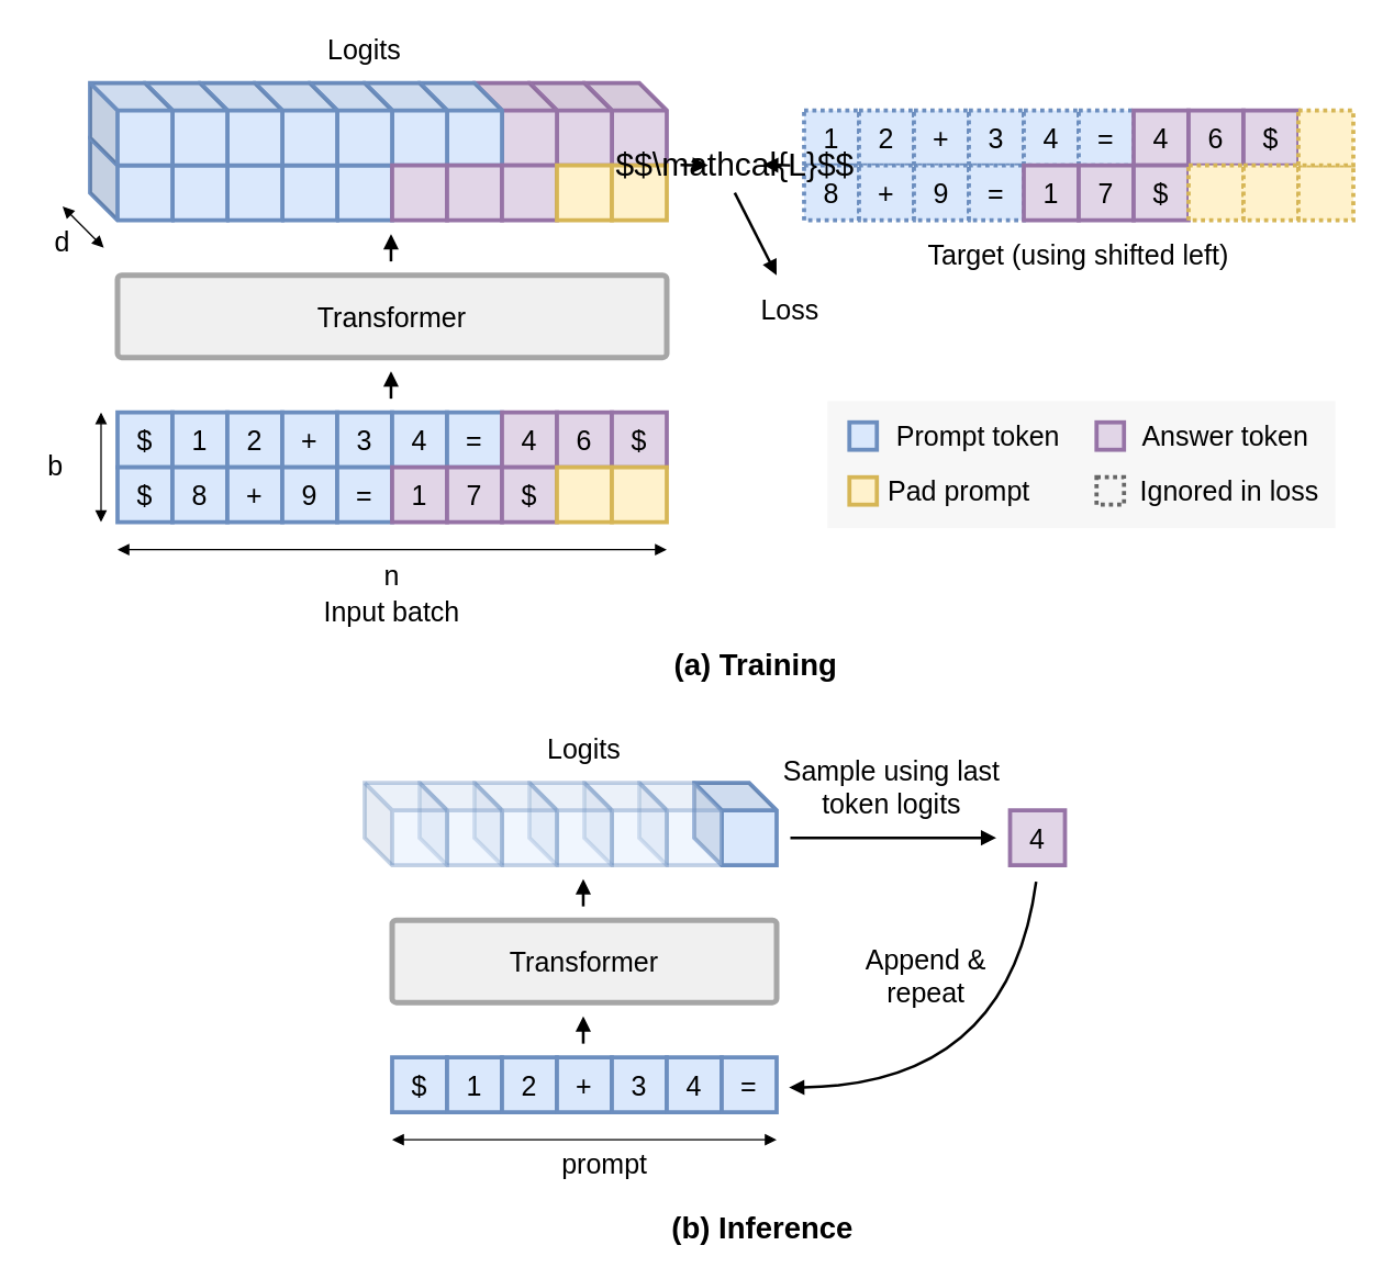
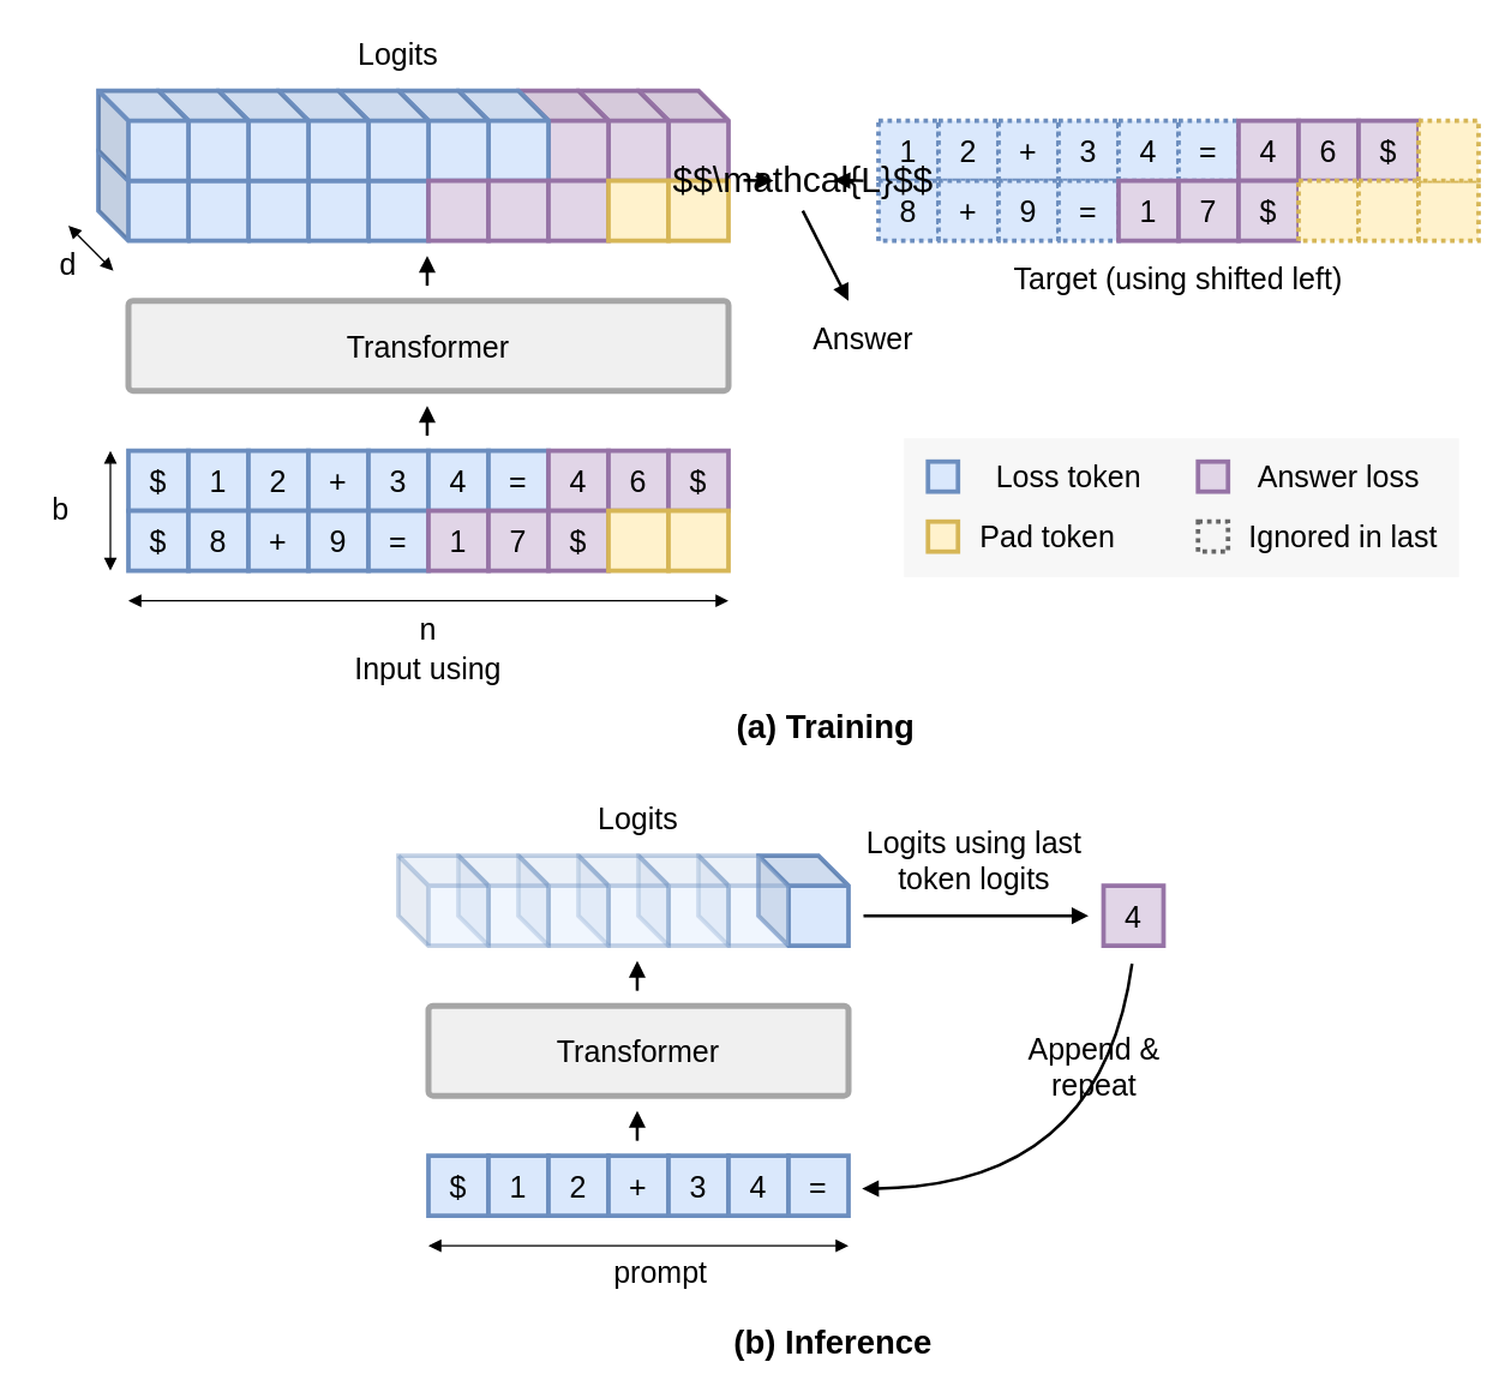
- <mxCell id="87" value="&lt;font style=&quot;font-size: 20px;&quot;&gt;Loss&lt;/font&gt;" style="text;html=1;align=center;verticalAlign=middle;whiteSpace=wrap;rounded=0;strokeWidth=1;" vertex="1" parent="1"><mxGeometry x="525" y="210" width="100" height="30" as="geometry" /></mxCell>
+ <mxCell id="87" value="&lt;font style=&quot;font-size: 20px;&quot;&gt;Answer&lt;/font&gt;" style="text;html=1;align=center;verticalAlign=middle;whiteSpace=wrap;rounded=0;strokeWidth=1;" vertex="1" parent="1"><mxGeometry x="525" y="210" width="100" height="30" as="geometry" /></mxCell>
- <mxCell id="41" value="&lt;font style=&quot;font-size: 20px;&quot;&gt;Prompt token&lt;/font&gt;" style="text;html=1;align=center;verticalAlign=middle;whiteSpace=wrap;rounded=0;strokeWidth=1;" vertex="1" parent="1"><mxGeometry x="632" y="302.25" width="160" height="30" as="geometry" /></mxCell>
+ <mxCell id="41" value="&lt;font style=&quot;font-size: 20px;&quot;&gt;Loss token&lt;/font&gt;" style="text;html=1;align=center;verticalAlign=middle;whiteSpace=wrap;rounded=0;strokeWidth=1;" vertex="1" parent="1"><mxGeometry x="632" y="302.25" width="160" height="30" as="geometry" /></mxCell>
- <mxCell id="39" value="&lt;font style=&quot;font-size: 20px;&quot;&gt;Answer token&lt;/font&gt;" style="text;html=1;align=center;verticalAlign=middle;whiteSpace=wrap;rounded=0;strokeWidth=1;" vertex="1" parent="1"><mxGeometry x="812" y="302.25" width="160" height="30" as="geometry" /></mxCell>
+ <mxCell id="39" value="&lt;font style=&quot;font-size: 20px;&quot;&gt;Answer loss&lt;/font&gt;" style="text;html=1;align=center;verticalAlign=middle;whiteSpace=wrap;rounded=0;strokeWidth=1;" vertex="1" parent="1"><mxGeometry x="812" y="302.25" width="160" height="30" as="geometry" /></mxCell>
- <mxCell id="37" value="&lt;font style=&quot;font-size: 20px;&quot;&gt;Pad prompt&lt;/font&gt;" style="text;html=1;align=center;verticalAlign=middle;whiteSpace=wrap;rounded=0;strokeWidth=1;" vertex="1" parent="1"><mxGeometry x="618" y="342.25" width="160" height="30" as="geometry" /></mxCell>
+ <mxCell id="37" value="&lt;font style=&quot;font-size: 20px;&quot;&gt;Pad token&lt;/font&gt;" style="text;html=1;align=center;verticalAlign=middle;whiteSpace=wrap;rounded=0;strokeWidth=1;" vertex="1" parent="1"><mxGeometry x="618" y="342.25" width="160" height="30" as="geometry" /></mxCell>
- <mxCell id="82" value="&lt;font style=&quot;font-size: 20px;&quot;&gt;Ignored in loss&lt;/font&gt;" style="text;html=1;align=center;verticalAlign=middle;whiteSpace=wrap;rounded=0;strokeWidth=1;" vertex="1" parent="1"><mxGeometry x="815" y="342.25" width="160" height="30" as="geometry" /></mxCell>
+ <mxCell id="82" value="&lt;font style=&quot;font-size: 20px;&quot;&gt;Ignored in last&lt;/font&gt;" style="text;html=1;align=center;verticalAlign=middle;whiteSpace=wrap;rounded=0;strokeWidth=1;" vertex="1" parent="1"><mxGeometry x="815" y="342.25" width="160" height="30" as="geometry" /></mxCell>
- <mxCell id="25" value="&lt;font style=&quot;font-size: 20px;&quot;&gt;Input batch&lt;/font&gt;" style="text;html=1;align=center;verticalAlign=middle;whiteSpace=wrap;rounded=0;strokeWidth=1;" vertex="1" parent="1"><mxGeometry x="205" y="430" width="160" height="30" as="geometry" /></mxCell>
+ <mxCell id="25" value="&lt;font style=&quot;font-size: 20px;&quot;&gt;Input using&lt;/font&gt;" style="text;html=1;align=center;verticalAlign=middle;whiteSpace=wrap;rounded=0;strokeWidth=1;" vertex="1" parent="1"><mxGeometry x="205" y="430" width="160" height="30" as="geometry" /></mxCell>
- <mxCell id="111" value="&lt;font style=&quot;font-size: 20px;&quot;&gt;Sample&amp;nbsp;&lt;/font&gt;&lt;font style=&quot;background-color: initial; font-size: 20px;&quot;&gt;using last token&amp;nbsp;&lt;/font&gt;&lt;span style=&quot;background-color: initial; font-size: 20px;&quot;&gt;logits&lt;/span&gt;" style="text;html=1;align=center;verticalAlign=middle;whiteSpace=wrap;rounded=0;strokeWidth=1;" vertex="1" parent="1"><mxGeometry x="559" y="543" width="180" height="60" as="geometry" /></mxCell>
+ <mxCell id="111" value="&lt;font style=&quot;font-size: 20px;&quot;&gt;Logits&amp;nbsp;&lt;/font&gt;&lt;font style=&quot;background-color: initial; font-size: 20px;&quot;&gt;using last token&amp;nbsp;&lt;/font&gt;&lt;span style=&quot;background-color: initial; font-size: 20px;&quot;&gt;logits&lt;/span&gt;" style="text;html=1;align=center;verticalAlign=middle;whiteSpace=wrap;rounded=0;strokeWidth=1;" vertex="1" parent="1"><mxGeometry x="559" y="543" width="180" height="60" as="geometry" /></mxCell>
- <mxCell id="114" value="&lt;span style=&quot;font-size: 20px;&quot;&gt;Append &amp;amp; repeat&lt;/span&gt;" style="text;html=1;align=center;verticalAlign=middle;whiteSpace=wrap;rounded=0;strokeWidth=1;" vertex="1" parent="1"><mxGeometry x="609" y="680" width="130" height="60" as="geometry" /></mxCell>
+ <mxCell id="114" value="&lt;span style=&quot;font-size: 20px;&quot;&gt;Append &amp;amp; repeat&lt;/span&gt;" style="text;html=1;align=center;verticalAlign=middle;whiteSpace=wrap;rounded=0;strokeWidth=1;" vertex="1" parent="1"><mxGeometry x="664" y="680" width="130" height="60" as="geometry" /></mxCell>
